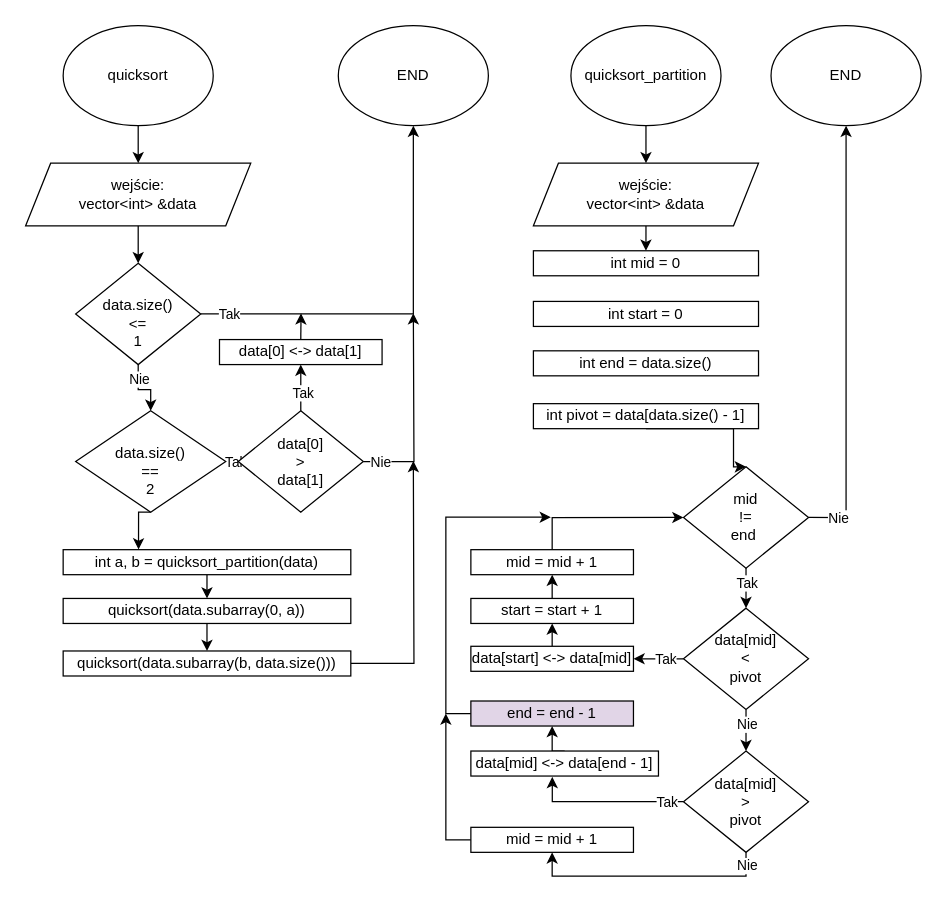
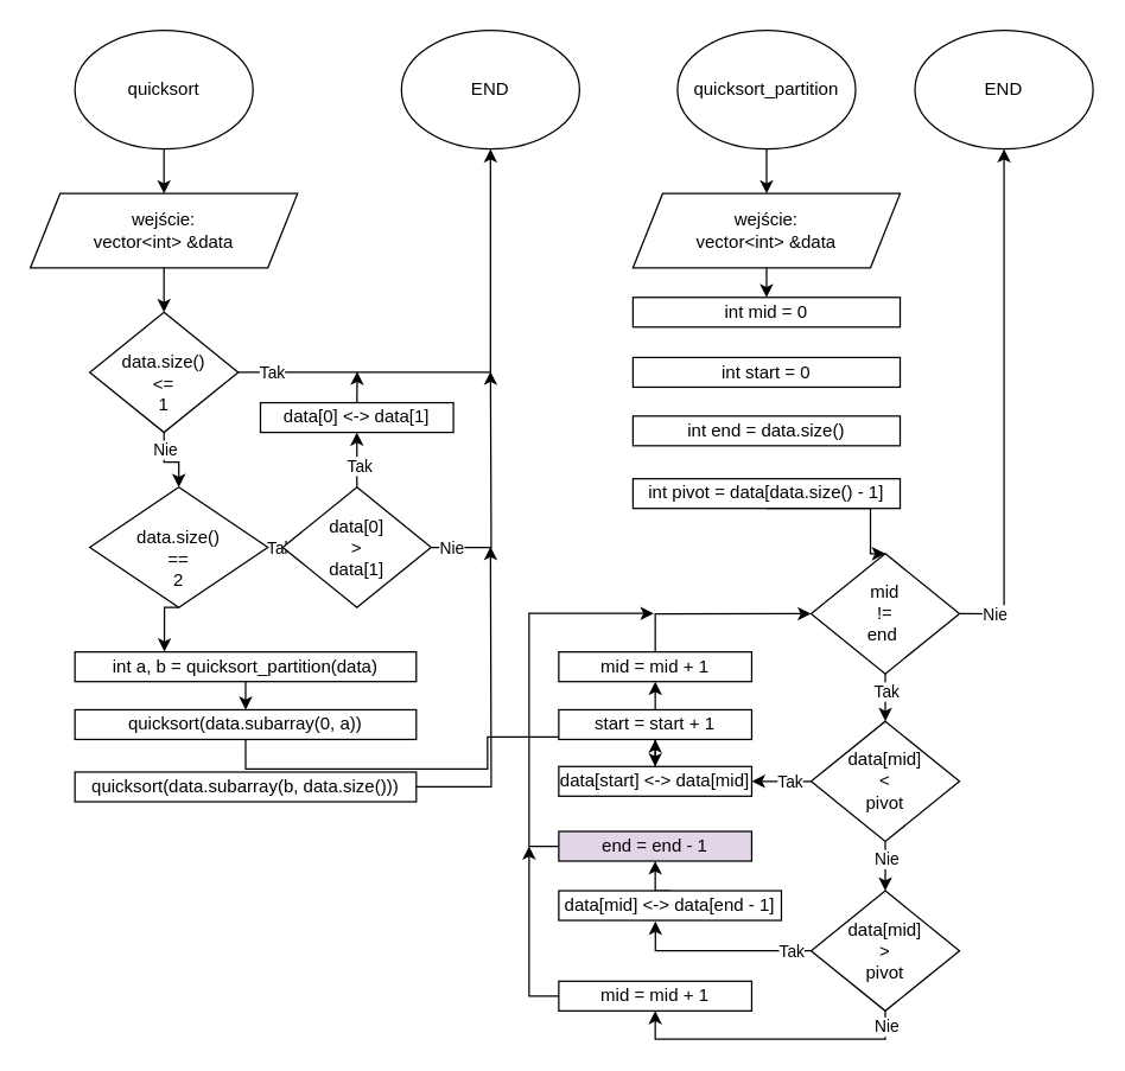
- <mxCell id="25" style="edgeStyle=orthogonalEdgeStyle;rounded=0;orthogonalLoop=1;jettySize=auto;html=1;exitX=0.5;exitY=1;exitDx=0;exitDy=0;entryX=0.5;entryY=0;entryDx=0;entryDy=0;" parent="1" source="26" target="28" edge="1"><mxGeometry relative="1" as="geometry" /></mxCell>
+ <mxCell id="25" style="edgeStyle=orthogonalEdgeStyle;rounded=0;orthogonalLoop=1;jettySize=auto;html=1;exitX=0.5;exitY=1;exitDx=0;exitDy=0;" parent="1" source="26" target="48" edge="1"><mxGeometry relative="1" as="geometry" /></mxCell>
